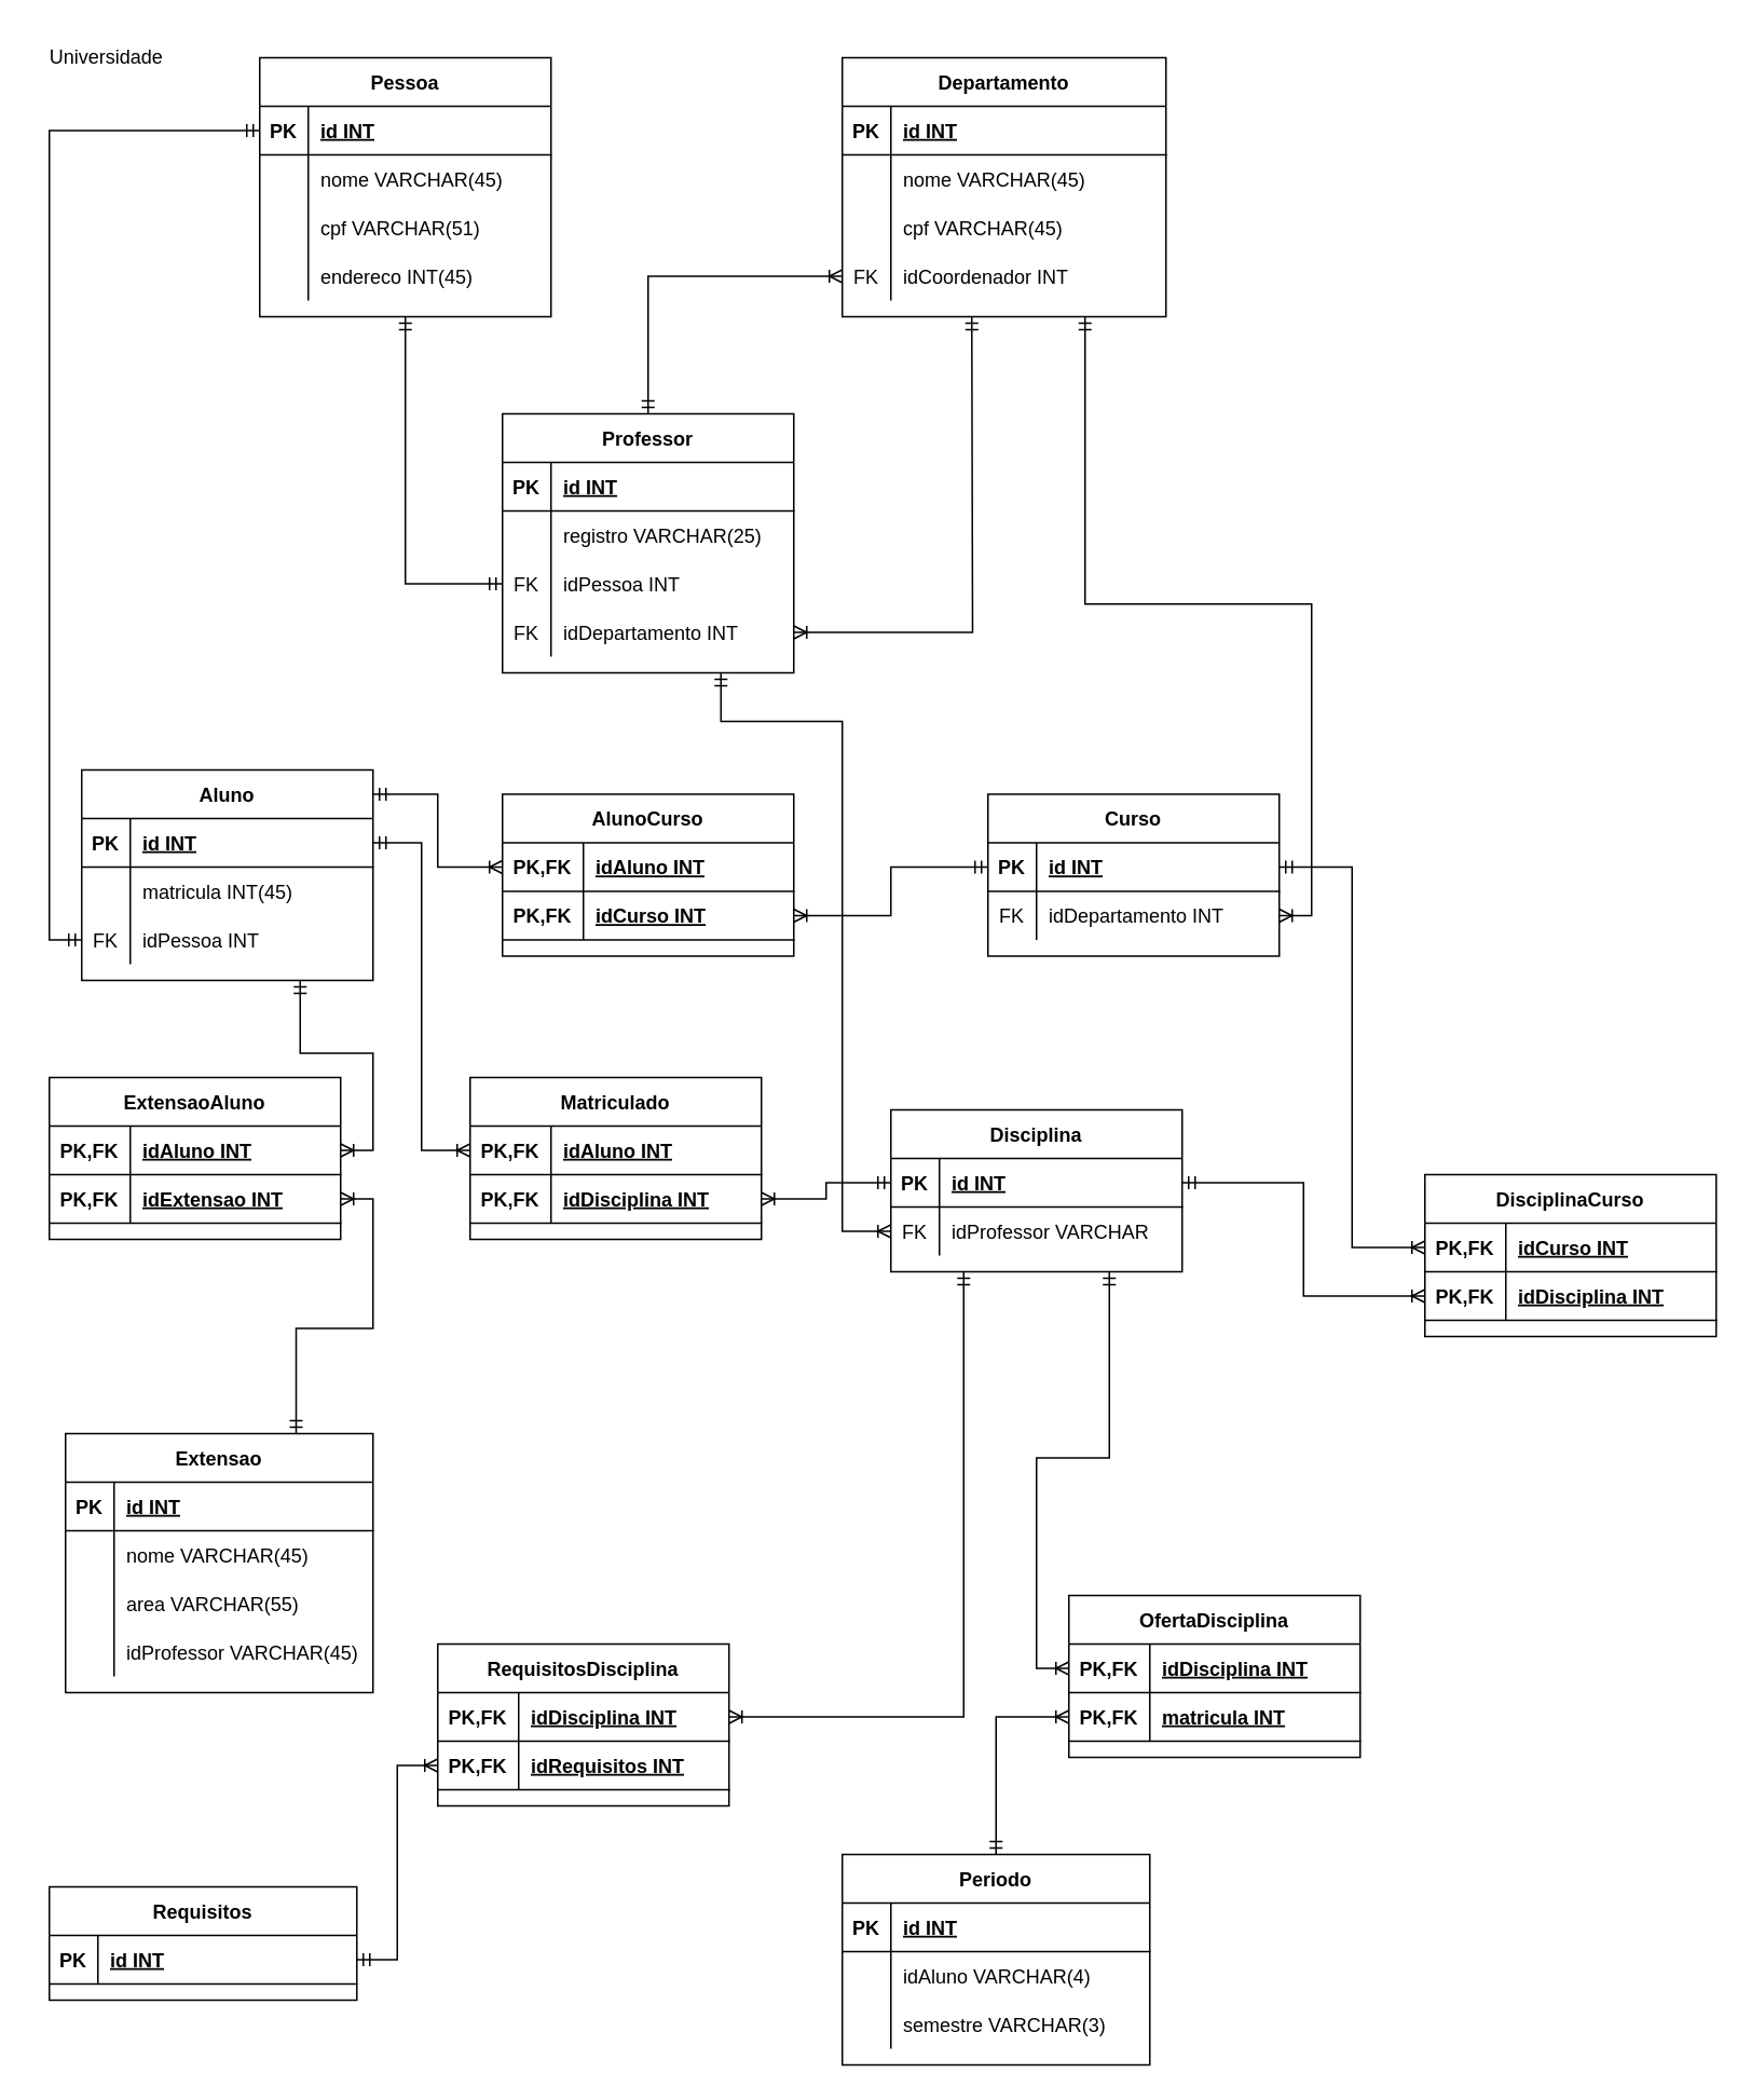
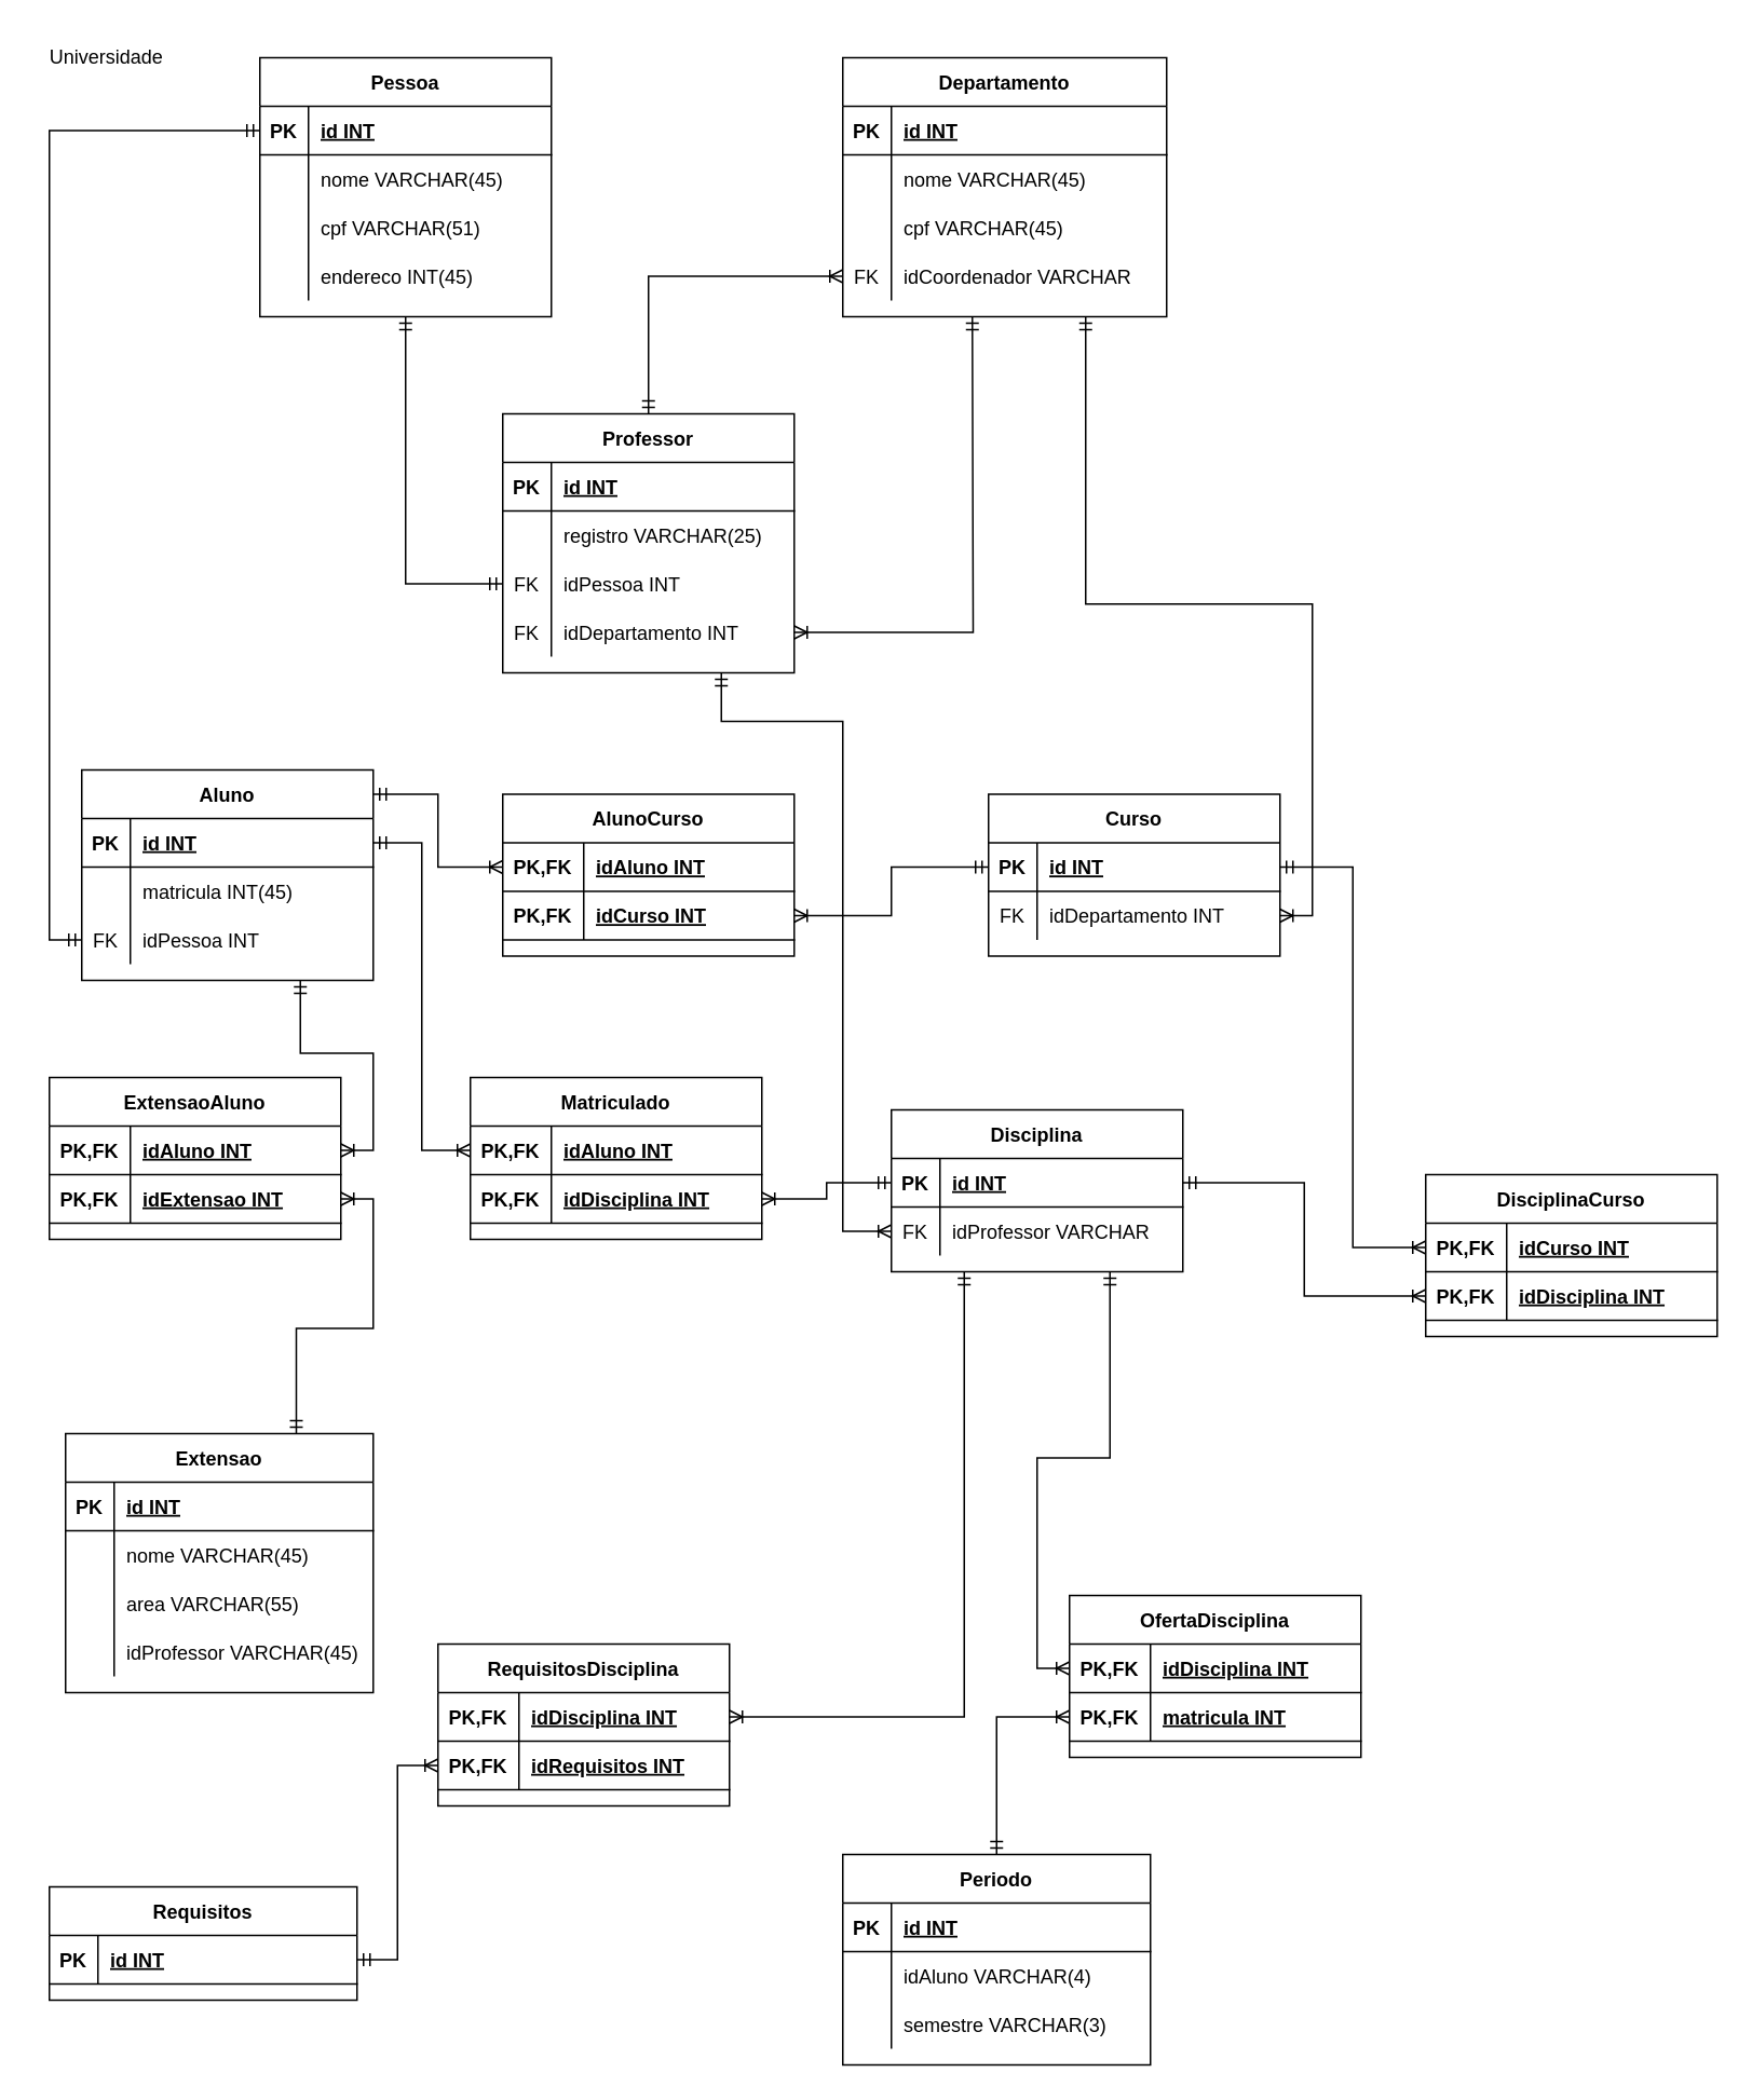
- <mxCell id="34" value="idCoordenador INT" style="shape=partialRectangle;connectable=0;fillColor=none;top=0;left=0;bottom=0;right=0;align=left;spacingLeft=6;overflow=hidden;" vertex="1" parent="32"><mxGeometry x="30" width="170" height="30" as="geometry"><mxRectangle width="170" height="30" as="alternateBounds" /></mxGeometry></mxCell>
+ <mxCell id="34" value="idCoordenador VARCHAR" style="shape=partialRectangle;connectable=0;fillColor=none;top=0;left=0;bottom=0;right=0;align=left;spacingLeft=6;overflow=hidden;" vertex="1" parent="32"><mxGeometry x="30" width="170" height="30" as="geometry"><mxRectangle width="170" height="30" as="alternateBounds" /></mxGeometry></mxCell>
